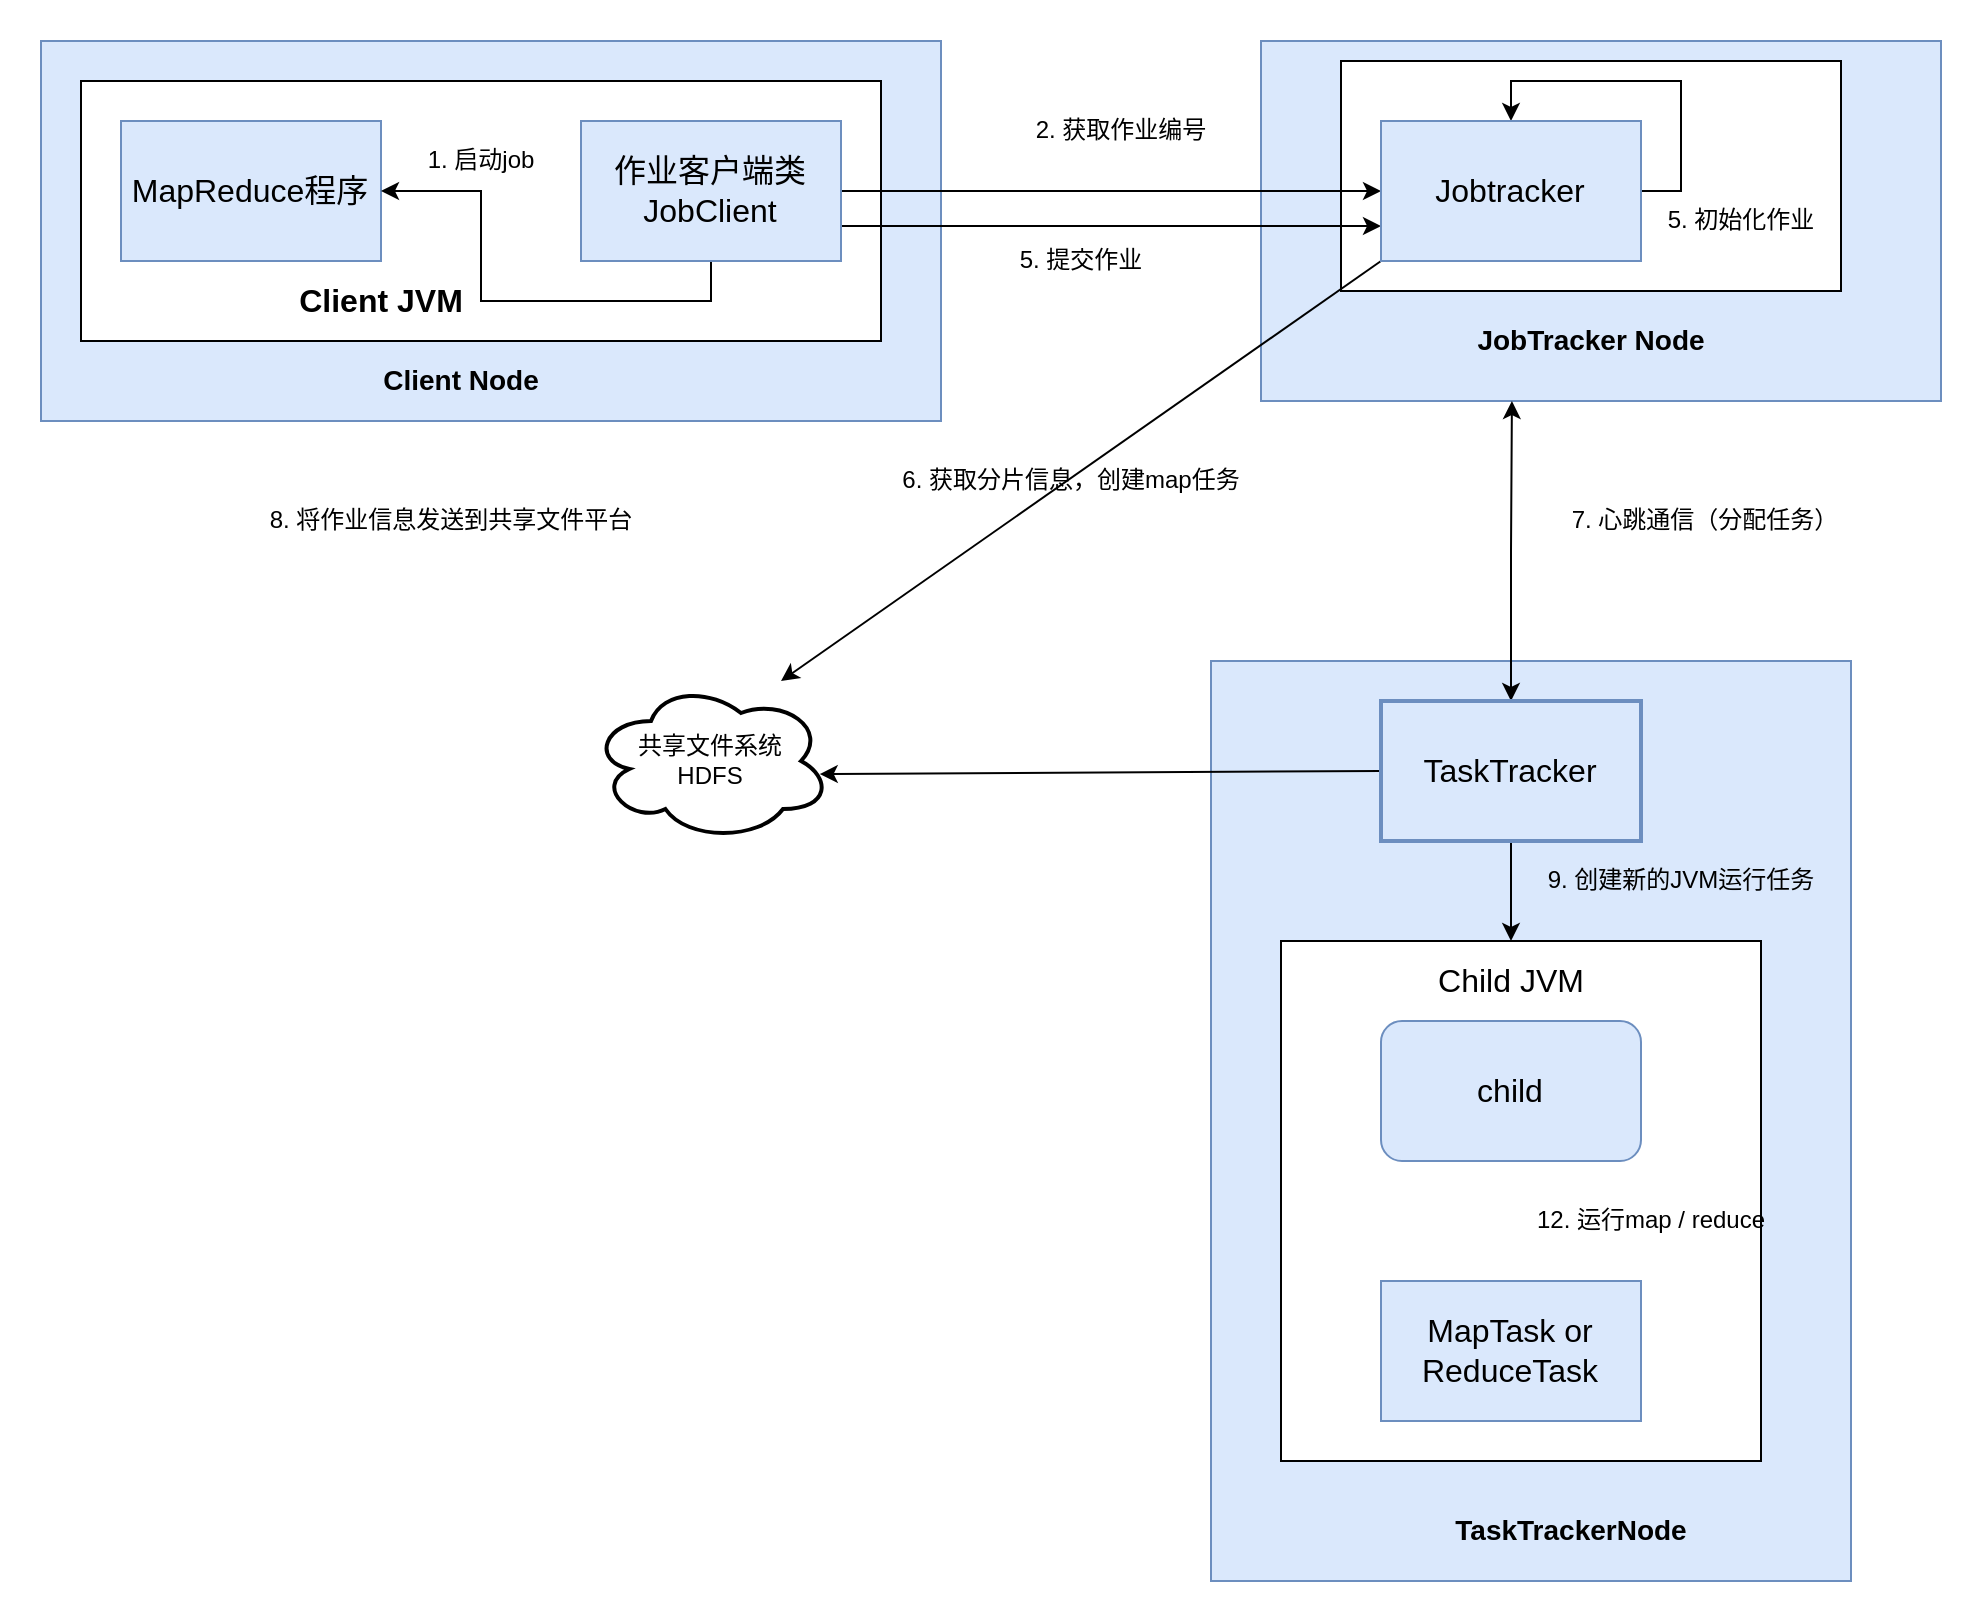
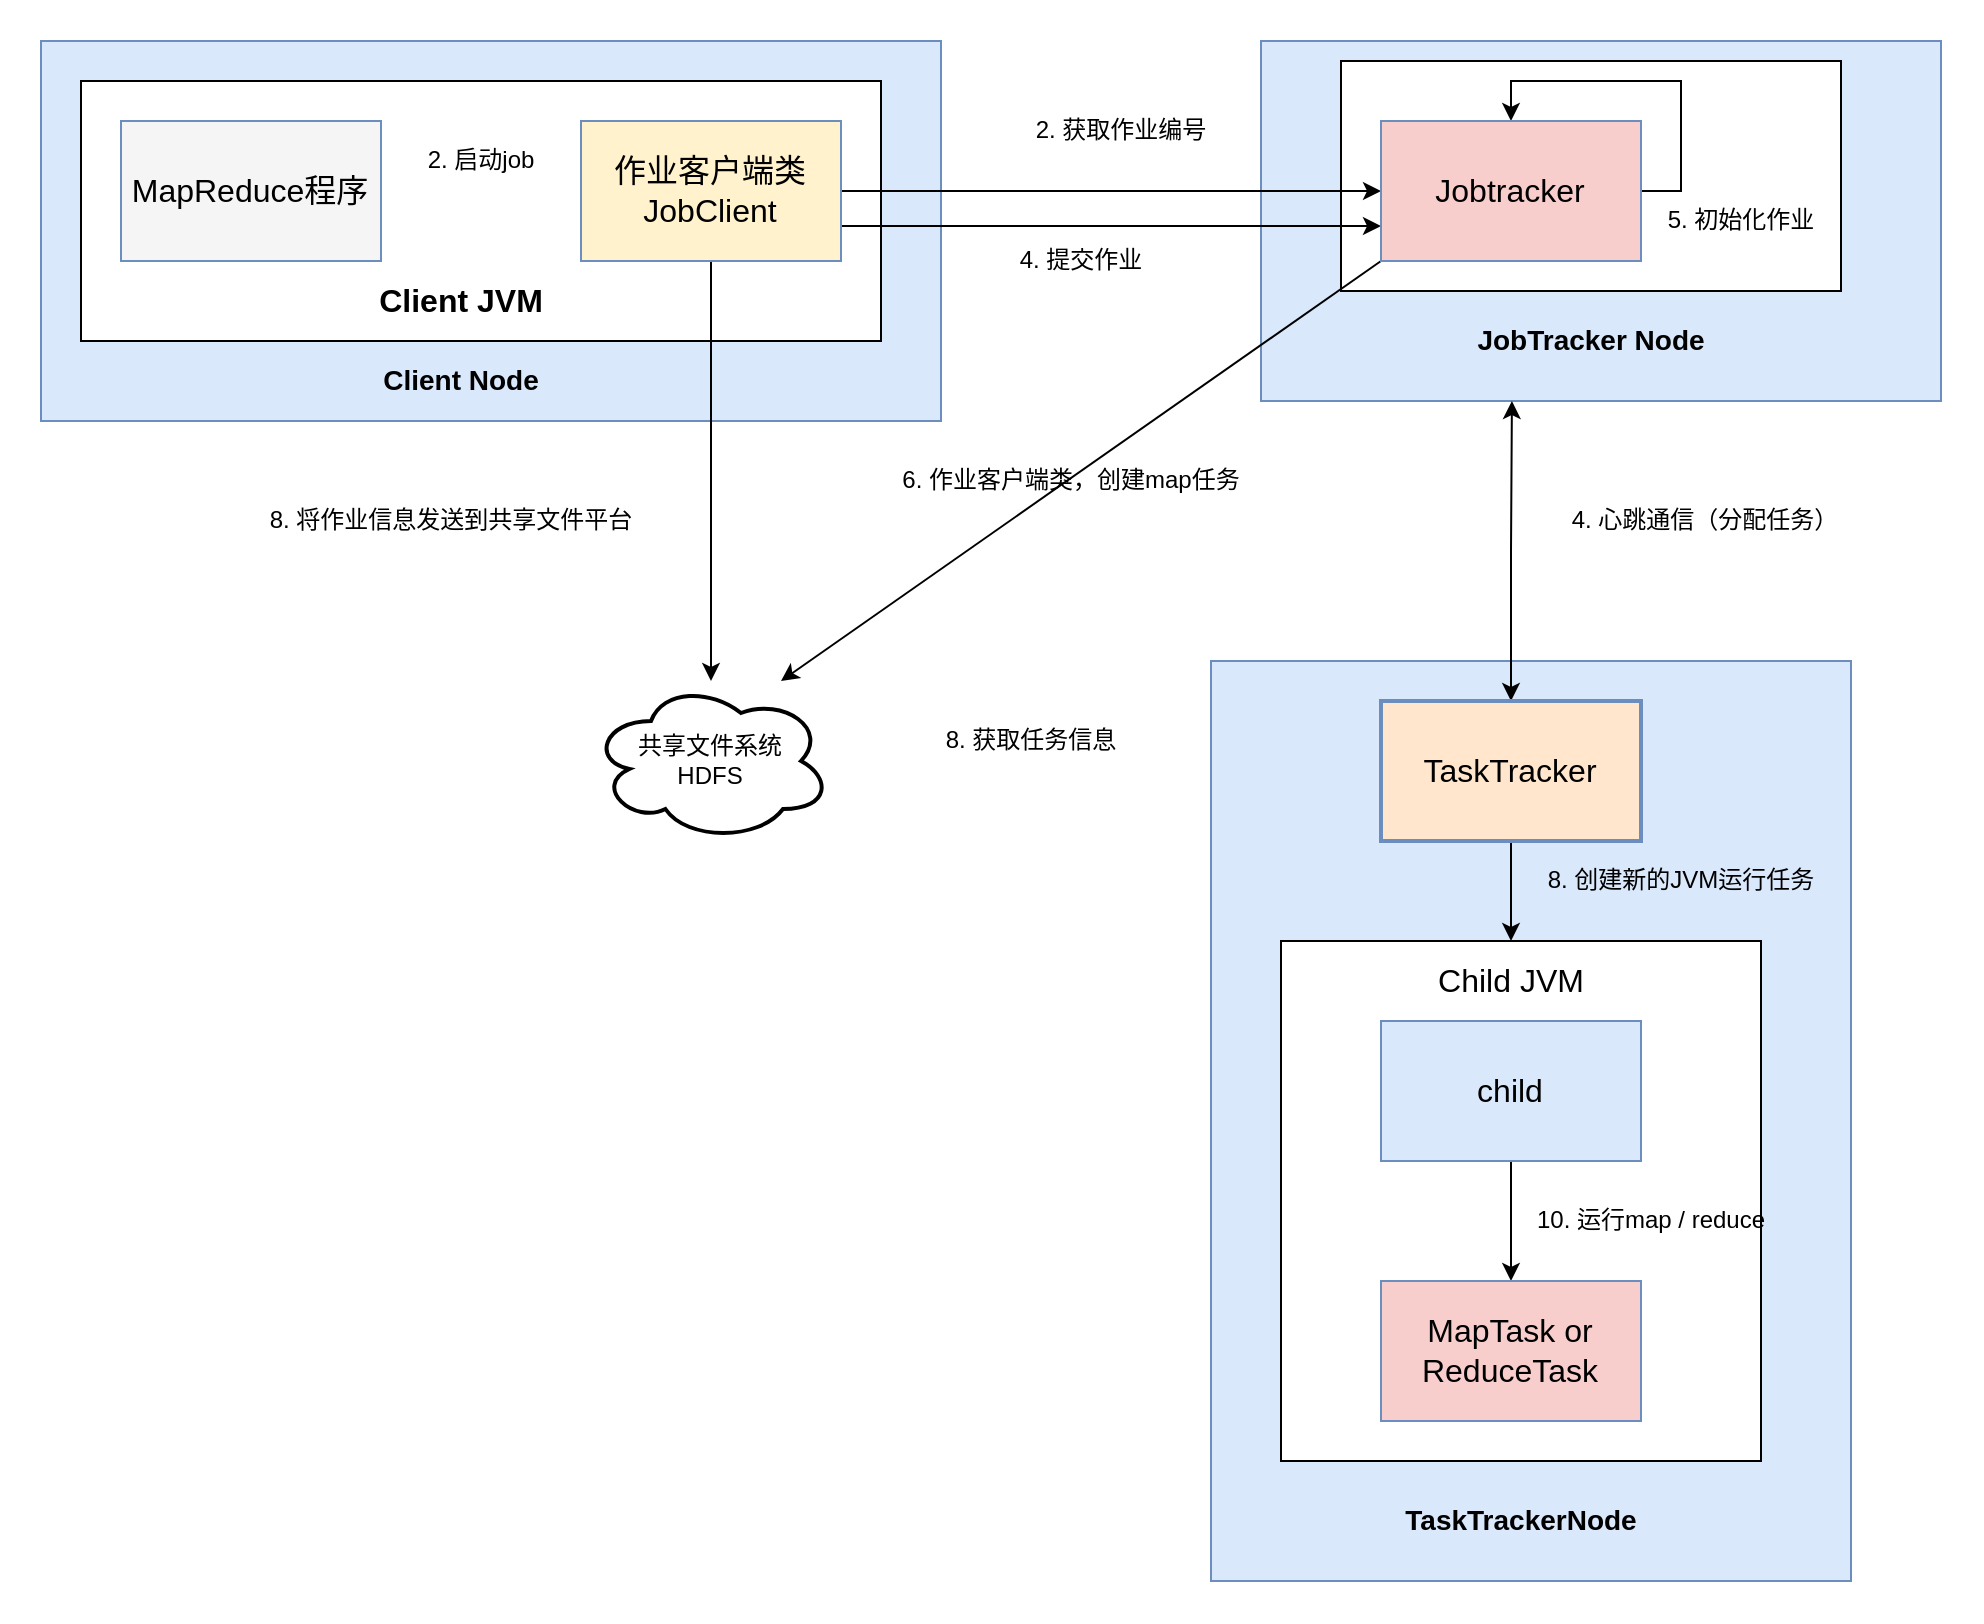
- <mxCell id="18" value="1. 启动job" style="text;html=1;align=center;verticalAlign=middle;resizable=0;points=[];autosize=1;strokeColor=none;" vertex="1" parent="1"><mxGeometry x="200" y="70" width="80" height="20" as="geometry" /></mxCell>
+ <mxCell id="18" value="2. 启动job" style="text;html=1;align=center;verticalAlign=middle;resizable=0;points=[];autosize=1;strokeColor=none;" vertex="1" parent="1"><mxGeometry x="200" y="70" width="80" height="20" as="geometry" /></mxCell>
- <mxCell id="8" value="&lt;font style=&quot;font-size: 16px&quot;&gt;MapReduce程序&lt;/font&gt;" style="rounded=0;whiteSpace=wrap;html=1;fillColor=#dae8fc;strokeColor=#6c8ebf;" vertex="1" parent="1"><mxGeometry x="60" y="60" width="130" height="70" as="geometry" /></mxCell>
+ <mxCell id="8" value="&lt;font style=&quot;font-size: 16px&quot;&gt;MapReduce程序&lt;/font&gt;" style="rounded=0;whiteSpace=wrap;html=1;fillColor=#f5f5f5;strokeColor=#6c8ebf;" vertex="1" parent="1"><mxGeometry x="60" y="60" width="130" height="70" as="geometry" /></mxCell>
- <mxCell id="12" value="&lt;font style=&quot;font-size: 16px&quot;&gt;作业客户端类&lt;br&gt;JobClient&lt;/font&gt;" style="rounded=0;whiteSpace=wrap;html=1;fillColor=#dae8fc;strokeColor=#6c8ebf;" vertex="1" parent="1"><mxGeometry x="290" y="60" width="130" height="70" as="geometry" /></mxCell>
+ <mxCell id="12" value="&lt;font style=&quot;font-size: 16px&quot;&gt;作业客户端类&lt;br&gt;JobClient&lt;/font&gt;" style="rounded=0;whiteSpace=wrap;html=1;fillColor=#fff2cc;strokeColor=#6c8ebf;" vertex="1" parent="1"><mxGeometry x="290" y="60" width="130" height="70" as="geometry" /></mxCell>
- <mxCell id="17" value="&lt;font style=&quot;font-size: 16px&quot;&gt;Jobtracker&lt;/font&gt;" style="rounded=0;whiteSpace=wrap;html=1;fillColor=#dae8fc;strokeColor=#6c8ebf;" vertex="1" parent="1"><mxGeometry x="690" y="60" width="130" height="70" as="geometry" /></mxCell>
+ <mxCell id="17" value="&lt;font style=&quot;font-size: 16px&quot;&gt;Jobtracker&lt;/font&gt;" style="rounded=0;whiteSpace=wrap;html=1;fillColor=#f8cecc;strokeColor=#6c8ebf;" vertex="1" parent="1"><mxGeometry x="690" y="60" width="130" height="70" as="geometry" /></mxCell>
- <mxCell id="20" value="5. 提交作业" style="text;html=1;align=center;verticalAlign=middle;resizable=0;points=[];autosize=1;strokeColor=none;" vertex="1" parent="1"><mxGeometry x="495" y="120" width="90" height="20" as="geometry" /></mxCell>
+ <mxCell id="20" value="4. 提交作业" style="text;html=1;align=center;verticalAlign=middle;resizable=0;points=[];autosize=1;strokeColor=none;" vertex="1" parent="1"><mxGeometry x="495" y="120" width="90" height="20" as="geometry" /></mxCell>
- <mxCell id="13" value="&lt;b&gt;&lt;font style=&quot;font-size: 16px&quot;&gt;Client JVM&lt;/font&gt;&lt;/b&gt;" style="text;html=1;align=center;verticalAlign=middle;resizable=0;points=[];autosize=1;strokeColor=none;" vertex="1" parent="1"><mxGeometry x="140" y="140" width="100" height="20" as="geometry" /></mxCell>
+ <mxCell id="13" value="&lt;b&gt;&lt;font style=&quot;font-size: 16px&quot;&gt;Client JVM&lt;/font&gt;&lt;/b&gt;" style="text;html=1;align=center;verticalAlign=middle;resizable=0;points=[];autosize=1;strokeColor=none;" vertex="1" parent="1"><mxGeometry x="180" y="140" width="100" height="20" as="geometry" /></mxCell>
- <mxCell id="11" style="edgeStyle=orthogonalEdgeStyle;rounded=0;orthogonalLoop=1;jettySize=auto;html=1;exitX=0.5;exitY=1;exitDx=0;exitDy=0;startArrow=none;startFill=0;" edge="1" parent="1" source="12" target="8"><mxGeometry relative="1" as="geometry" /></mxCell>
+ <mxCell id="11" style="edgeStyle=orthogonalEdgeStyle;rounded=0;orthogonalLoop=1;jettySize=auto;html=1;exitX=0.5;exitY=1;exitDx=0;exitDy=0;startArrow=none;startFill=0;" edge="1" parent="1" source="12" target="32"><mxGeometry relative="1" as="geometry" /></mxCell>
- <mxCell id="34" value="6. 获取分片信息，创建map任务" style="text;html=1;align=center;verticalAlign=middle;resizable=0;points=[];autosize=1;strokeColor=none;" vertex="1" parent="1"><mxGeometry x="430" y="230" width="210" height="20" as="geometry" /></mxCell>
+ <mxCell id="34" value="6. 作业客户端类，创建map任务" style="text;html=1;align=center;verticalAlign=middle;resizable=0;points=[];autosize=1;strokeColor=none;" vertex="1" parent="1"><mxGeometry x="430" y="230" width="210" height="20" as="geometry" /></mxCell>
- <mxCell id="35" value="7. 心跳通信（分配任务）" style="text;html=1;align=center;verticalAlign=middle;resizable=0;points=[];autosize=1;strokeColor=none;" vertex="1" parent="1"><mxGeometry x="767" y="250" width="170" height="20" as="geometry" /></mxCell>
+ <mxCell id="35" value="4. 心跳通信（分配任务）" style="text;html=1;align=center;verticalAlign=middle;resizable=0;points=[];autosize=1;strokeColor=none;" vertex="1" parent="1"><mxGeometry x="767" y="250" width="170" height="20" as="geometry" /></mxCell>
+ <mxCell id="36" value="8. 获取任务信息" style="text;html=1;align=center;verticalAlign=middle;resizable=0;points=[];autosize=1;strokeColor=none;" vertex="1" parent="1"><mxGeometry x="460" y="360" width="110" height="20" as="geometry" /></mxCell>
- <mxCell id="26" value="&lt;font style=&quot;font-size: 16px&quot;&gt;TaskTracker&lt;/font&gt;" style="rounded=0;whiteSpace=wrap;html=1;fillColor=#dae8fc;strokeColor=#6c8ebf;strokeWidth=2;" vertex="1" parent="1"><mxGeometry x="690" y="350" width="130" height="70" as="geometry" /></mxCell>
+ <mxCell id="26" value="&lt;font style=&quot;font-size: 16px&quot;&gt;TaskTracker&lt;/font&gt;" style="rounded=0;whiteSpace=wrap;html=1;fillColor=#ffe6cc;strokeColor=#6c8ebf;strokeWidth=2;" vertex="1" parent="1"><mxGeometry x="690" y="350" width="130" height="70" as="geometry" /></mxCell>
- <mxCell id="25" style="edgeStyle=none;rounded=0;orthogonalLoop=1;jettySize=auto;html=1;exitX=0;exitY=0.5;exitDx=0;exitDy=0;entryX=0.953;entryY=0.582;entryDx=0;entryDy=0;entryPerimeter=0;startArrow=none;startFill=0;" edge="1" parent="1" source="26" target="32"><mxGeometry relative="1" as="geometry" /></mxCell>
- <mxCell id="37" value="9. 创建新的JVM运行任务" style="text;html=1;align=center;verticalAlign=middle;resizable=0;points=[];autosize=1;strokeColor=none;" vertex="1" parent="1"><mxGeometry x="755" y="430" width="170" height="20" as="geometry" /></mxCell>
+ <mxCell id="37" value="8. 创建新的JVM运行任务" style="text;html=1;align=center;verticalAlign=middle;resizable=0;points=[];autosize=1;strokeColor=none;" vertex="1" parent="1"><mxGeometry x="755" y="430" width="170" height="20" as="geometry" /></mxCell>
- <mxCell id="28" value="&lt;span style=&quot;font-size: 16px&quot;&gt;child&lt;/span&gt;" style="whiteSpace=wrap;html=1;fillColor=#dae8fc;strokeColor=#6c8ebf;rounded=1;" vertex="1" parent="1"><mxGeometry x="690" y="510" width="130" height="70" as="geometry" /></mxCell>
+ <mxCell id="28" value="&lt;span style=&quot;font-size: 16px&quot;&gt;child&lt;/span&gt;" style="rounded=0;whiteSpace=wrap;html=1;fillColor=#dae8fc;strokeColor=#6c8ebf;" vertex="1" parent="1"><mxGeometry x="690" y="510" width="130" height="70" as="geometry" /></mxCell>
+ <mxCell id="27" style="edgeStyle=orthogonalEdgeStyle;rounded=0;orthogonalLoop=1;jettySize=auto;html=1;exitX=0.5;exitY=1;exitDx=0;exitDy=0;entryX=0.5;entryY=0;entryDx=0;entryDy=0;startArrow=none;startFill=0;" edge="1" parent="1" source="28" target="29"><mxGeometry relative="1" as="geometry" /></mxCell>
- <mxCell id="38" value="12. 运行map / reduce" style="text;html=1;align=center;verticalAlign=middle;resizable=0;points=[];autosize=1;strokeColor=none;" vertex="1" parent="1"><mxGeometry x="750" y="600" width="150" height="20" as="geometry" /></mxCell>
+ <mxCell id="38" value="10. 运行map / reduce" style="text;html=1;align=center;verticalAlign=middle;resizable=0;points=[];autosize=1;strokeColor=none;" vertex="1" parent="1"><mxGeometry x="750" y="600" width="150" height="20" as="geometry" /></mxCell>
- <mxCell id="29" value="&lt;span style=&quot;font-size: 16px&quot;&gt;MapTask or&lt;br&gt;ReduceTask&lt;br&gt;&lt;/span&gt;" style="rounded=0;whiteSpace=wrap;html=1;fillColor=#dae8fc;strokeColor=#6c8ebf;" vertex="1" parent="1"><mxGeometry x="690" y="640" width="130" height="70" as="geometry" /></mxCell>
+ <mxCell id="29" value="&lt;span style=&quot;font-size: 16px&quot;&gt;MapTask or&lt;br&gt;ReduceTask&lt;br&gt;&lt;/span&gt;" style="rounded=0;whiteSpace=wrap;html=1;fillColor=#f8cecc;strokeColor=#6c8ebf;" vertex="1" parent="1"><mxGeometry x="690" y="640" width="130" height="70" as="geometry" /></mxCell>
- <mxCell id="31" value="&lt;b&gt;&lt;font style=&quot;font-size: 14px&quot;&gt;TaskTrackerNode&lt;/font&gt;&lt;/b&gt;" style="text;html=1;align=center;verticalAlign=middle;resizable=0;points=[];autosize=1;strokeColor=none;" vertex="1" parent="1"><mxGeometry x="720" y="755" width="130" height="20" as="geometry" /></mxCell>
+ <mxCell id="31" value="&lt;b&gt;&lt;font style=&quot;font-size: 14px&quot;&gt;TaskTrackerNode&lt;/font&gt;&lt;/b&gt;" style="text;html=1;align=center;verticalAlign=middle;resizable=0;points=[];autosize=1;strokeColor=none;" vertex="1" parent="1"><mxGeometry x="695" y="750" width="130" height="20" as="geometry" /></mxCell>
